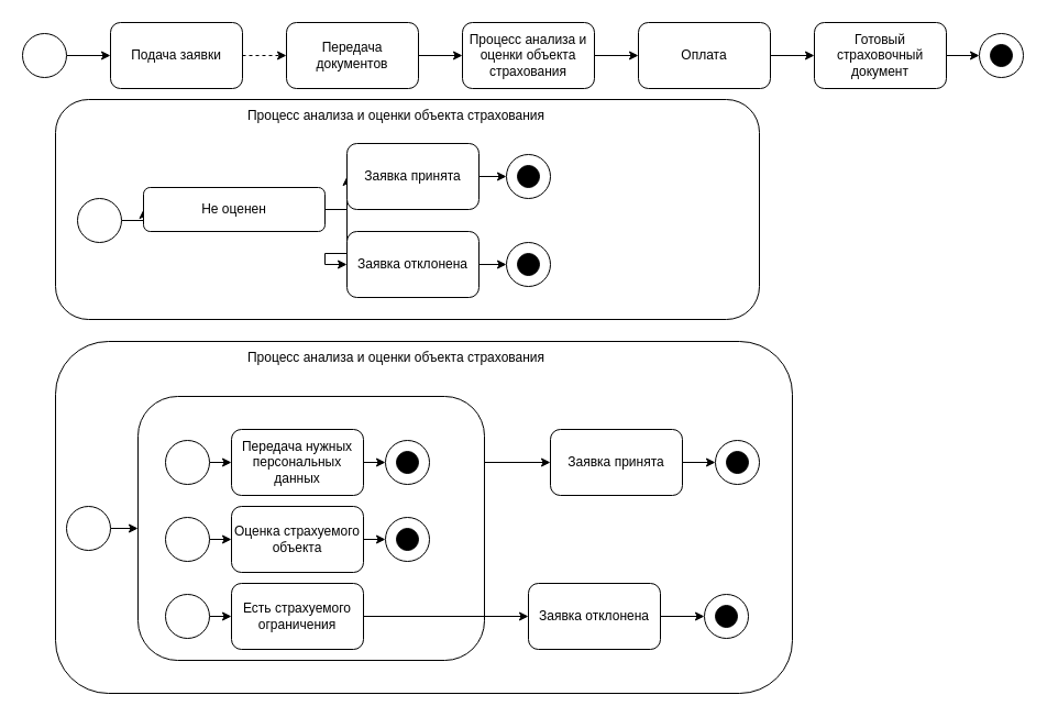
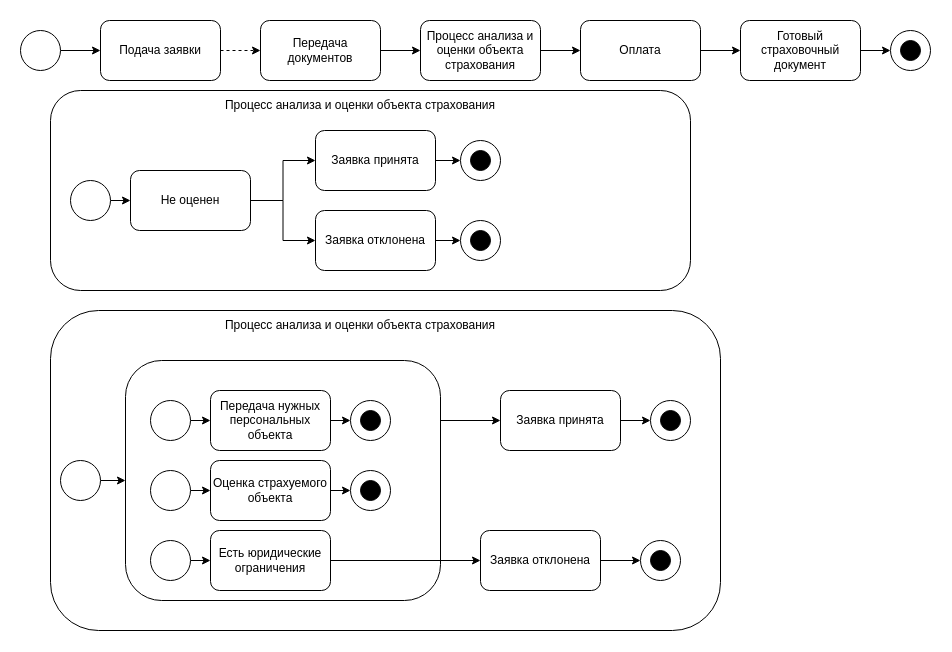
- <mxCell id="21" value="Не оценен" style="rounded=1;whiteSpace=wrap;html=1;" vertex="1" parent="1"><mxGeometry x="130" y="170" width="165" height="40" as="geometry" /></mxCell>
+ <mxCell id="21" value="Не оценен" style="rounded=1;whiteSpace=wrap;html=1;" vertex="1" parent="1"><mxGeometry x="130" y="170" width="120" height="60" as="geometry" /></mxCell>
- <mxCell id="37" value="Передача нужных персональных данных" style="rounded=1;whiteSpace=wrap;html=1;" vertex="1" parent="1"><mxGeometry x="210" y="390" width="120" height="60" as="geometry" /></mxCell>
+ <mxCell id="37" value="Передача нужных персональных объекта" style="rounded=1;whiteSpace=wrap;html=1;" vertex="1" parent="1"><mxGeometry x="210" y="390" width="120" height="60" as="geometry" /></mxCell>
- <mxCell id="47" value="Есть страхуемого ограничения" style="rounded=1;whiteSpace=wrap;html=1;" vertex="1" parent="1"><mxGeometry x="210" y="530" width="120" height="60" as="geometry" /></mxCell>
+ <mxCell id="47" value="Есть юридические ограничения" style="rounded=1;whiteSpace=wrap;html=1;" vertex="1" parent="1"><mxGeometry x="210" y="530" width="120" height="60" as="geometry" /></mxCell>
